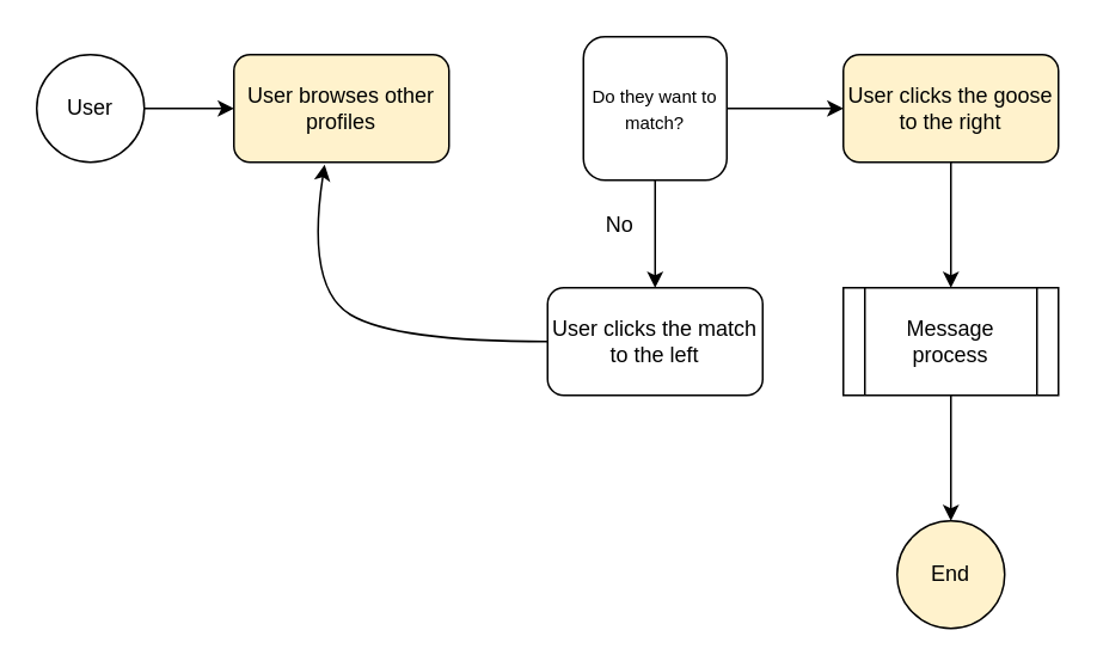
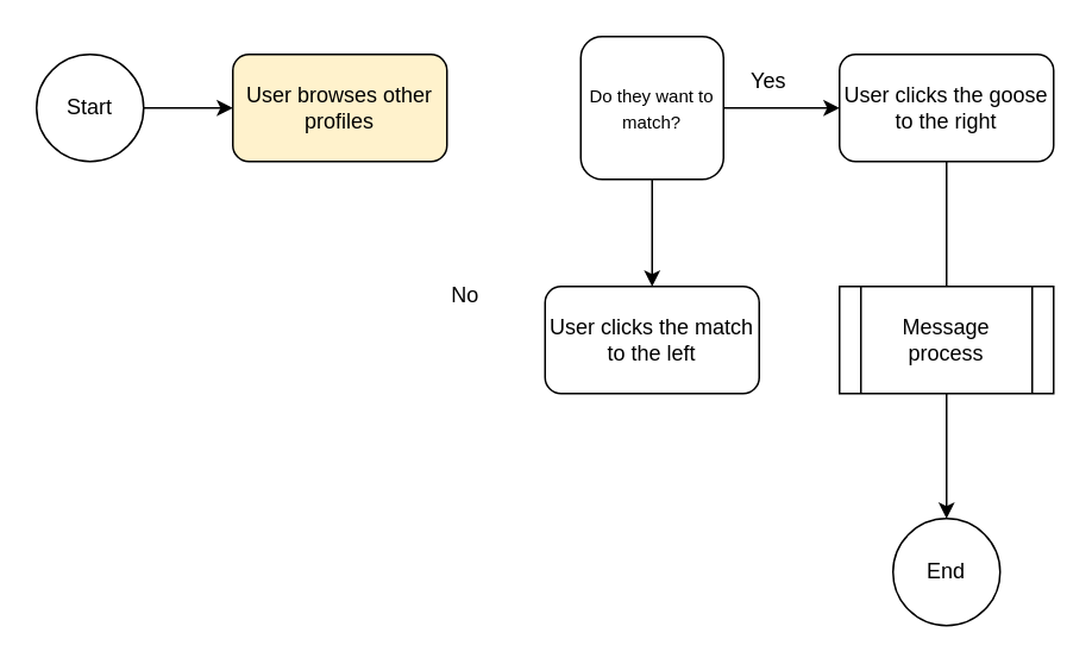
+ <mxCell id="12" value="Yes" style="text;html=1;align=center;verticalAlign=middle;resizable=0;points=[];autosize=1;strokeColor=none;fillColor=none;" vertex="1" parent="1"><mxGeometry x="410" y="30" width="40" height="30" as="geometry" /></mxCell>
- <mxCell id="2" value="User" style="ellipse;whiteSpace=wrap;html=1;aspect=fixed;" vertex="1" parent="1"><mxGeometry x="20" y="30" width="60" height="60" as="geometry" /></mxCell>
+ <mxCell id="2" value="Start" style="ellipse;whiteSpace=wrap;html=1;aspect=fixed;" vertex="1" parent="1"><mxGeometry x="20" y="30" width="60" height="60" as="geometry" /></mxCell>
- <mxCell id="13" value="User clicks the goose to the right" style="rounded=1;whiteSpace=wrap;html=1;fillColor=#fff2cc;" vertex="1" parent="1"><mxGeometry x="470" y="30" width="120" height="60" as="geometry" /></mxCell>
+ <mxCell id="13" value="User clicks the goose to the right" style="rounded=1;whiteSpace=wrap;html=1;" vertex="1" parent="1"><mxGeometry x="470" y="30" width="120" height="60" as="geometry" /></mxCell>
- <mxCell id="8" value="No" style="text;html=1;align=center;verticalAlign=middle;resizable=0;points=[];autosize=1;strokeColor=none;fillColor=none;" vertex="1" parent="1"><mxGeometry x="325" y="110" width="40" height="30" as="geometry" /></mxCell>
+ <mxCell id="8" value="No" style="text;html=1;align=center;verticalAlign=middle;resizable=0;points=[];autosize=1;strokeColor=none;fillColor=none;" vertex="1" parent="1"><mxGeometry x="240" y="150" width="40" height="30" as="geometry" /></mxCell>
- <mxCell id="14" value="" style="endArrow=classic;html=1;rounded=0;exitX=0.5;exitY=1;exitDx=0;exitDy=0;entryX=0.5;entryY=0;entryDx=0;entryDy=0;" edge="1" parent="1" source="13" target="15"><mxGeometry width="50" height="50" relative="1" as="geometry"><mxPoint x="530" y="170" as="sourcePoint" /><mxPoint x="530" y="150" as="targetPoint" /><Array as="points"><mxPoint x="530" y="120" /></Array></mxGeometry></mxCell>
+ <mxCell id="14" value="" style="endArrow=none;html=1;rounded=0;exitX=0.5;exitY=1;exitDx=0;exitDy=0;entryX=0.5;entryY=0;entryDx=0;entryDy=0;" edge="1" parent="1" source="13" target="15"><mxGeometry width="50" height="50" relative="1" as="geometry"><mxPoint x="530" y="170" as="sourcePoint" /><mxPoint x="530" y="150" as="targetPoint" /><Array as="points"><mxPoint x="530" y="120" /></Array></mxGeometry></mxCell>
- <mxCell id="10" value="" style="curved=1;endArrow=classic;html=1;rounded=0;exitX=0;exitY=0.5;exitDx=0;exitDy=0;entryX=0.422;entryY=1.022;entryDx=0;entryDy=0;entryPerimeter=0;" edge="1" parent="1" source="9" target="4"><mxGeometry width="50" height="50" relative="1" as="geometry"><mxPoint x="200" y="210" as="sourcePoint" /><mxPoint x="250" y="160" as="targetPoint" /><Array as="points"><mxPoint x="220" y="190" /><mxPoint x="170" y="160" /></Array></mxGeometry></mxCell>
- <mxCell id="3" value="End" style="ellipse;whiteSpace=wrap;html=1;aspect=fixed;fillColor=#fff2cc;" vertex="1" parent="1"><mxGeometry x="500" y="290" width="60" height="60" as="geometry" /></mxCell>
+ <mxCell id="3" value="End" style="ellipse;whiteSpace=wrap;html=1;aspect=fixed;" vertex="1" parent="1"><mxGeometry x="500" y="290" width="60" height="60" as="geometry" /></mxCell>
